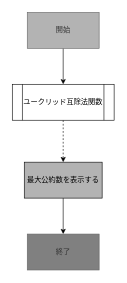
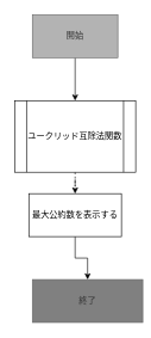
- <mxCell id="5" value="ユークリッド互除法関数" style="shape=process;whiteSpace=wrap;html=1;backgroundOutline=1;" vertex="1" parent="1"><mxGeometry x="20" y="140" width="170" height="60" as="geometry" /></mxCell>
+ <mxCell id="5" value="ユークリッド互除法関数" style="shape=process;whiteSpace=wrap;html=1;backgroundOutline=1;" vertex="1" parent="1"><mxGeometry x="20" y="140" width="170" height="100" as="geometry" /></mxCell>
- <mxCell id="7" value="最大公約数を表示する" style="rounded=0;whiteSpace=wrap;html=1;fillColor=#b3b3b3;" vertex="1" parent="1"><mxGeometry x="40" y="270" width="130" height="60" as="geometry" /></mxCell>
+ <mxCell id="7" value="最大公約数を表示する" style="rounded=0;whiteSpace=wrap;html=1;" vertex="1" parent="1"><mxGeometry x="40" y="270" width="130" height="60" as="geometry" /></mxCell>
- <mxCell id="8" value="終了" style="rounded=0;whiteSpace=wrap;html=1;fontColor=#333333;strokeColor=#666666;fillColor=#808080;" vertex="1" parent="1"><mxGeometry x="45" y="390" width="120" height="60" as="geometry" /></mxCell>
+ <mxCell id="8" value="終了" style="rounded=0;whiteSpace=wrap;html=1;fontColor=#333333;strokeColor=#666666;fillColor=#808080;" vertex="1" parent="1"><mxGeometry x="45" y="390" width="155" height="60" as="geometry" /></mxCell>
